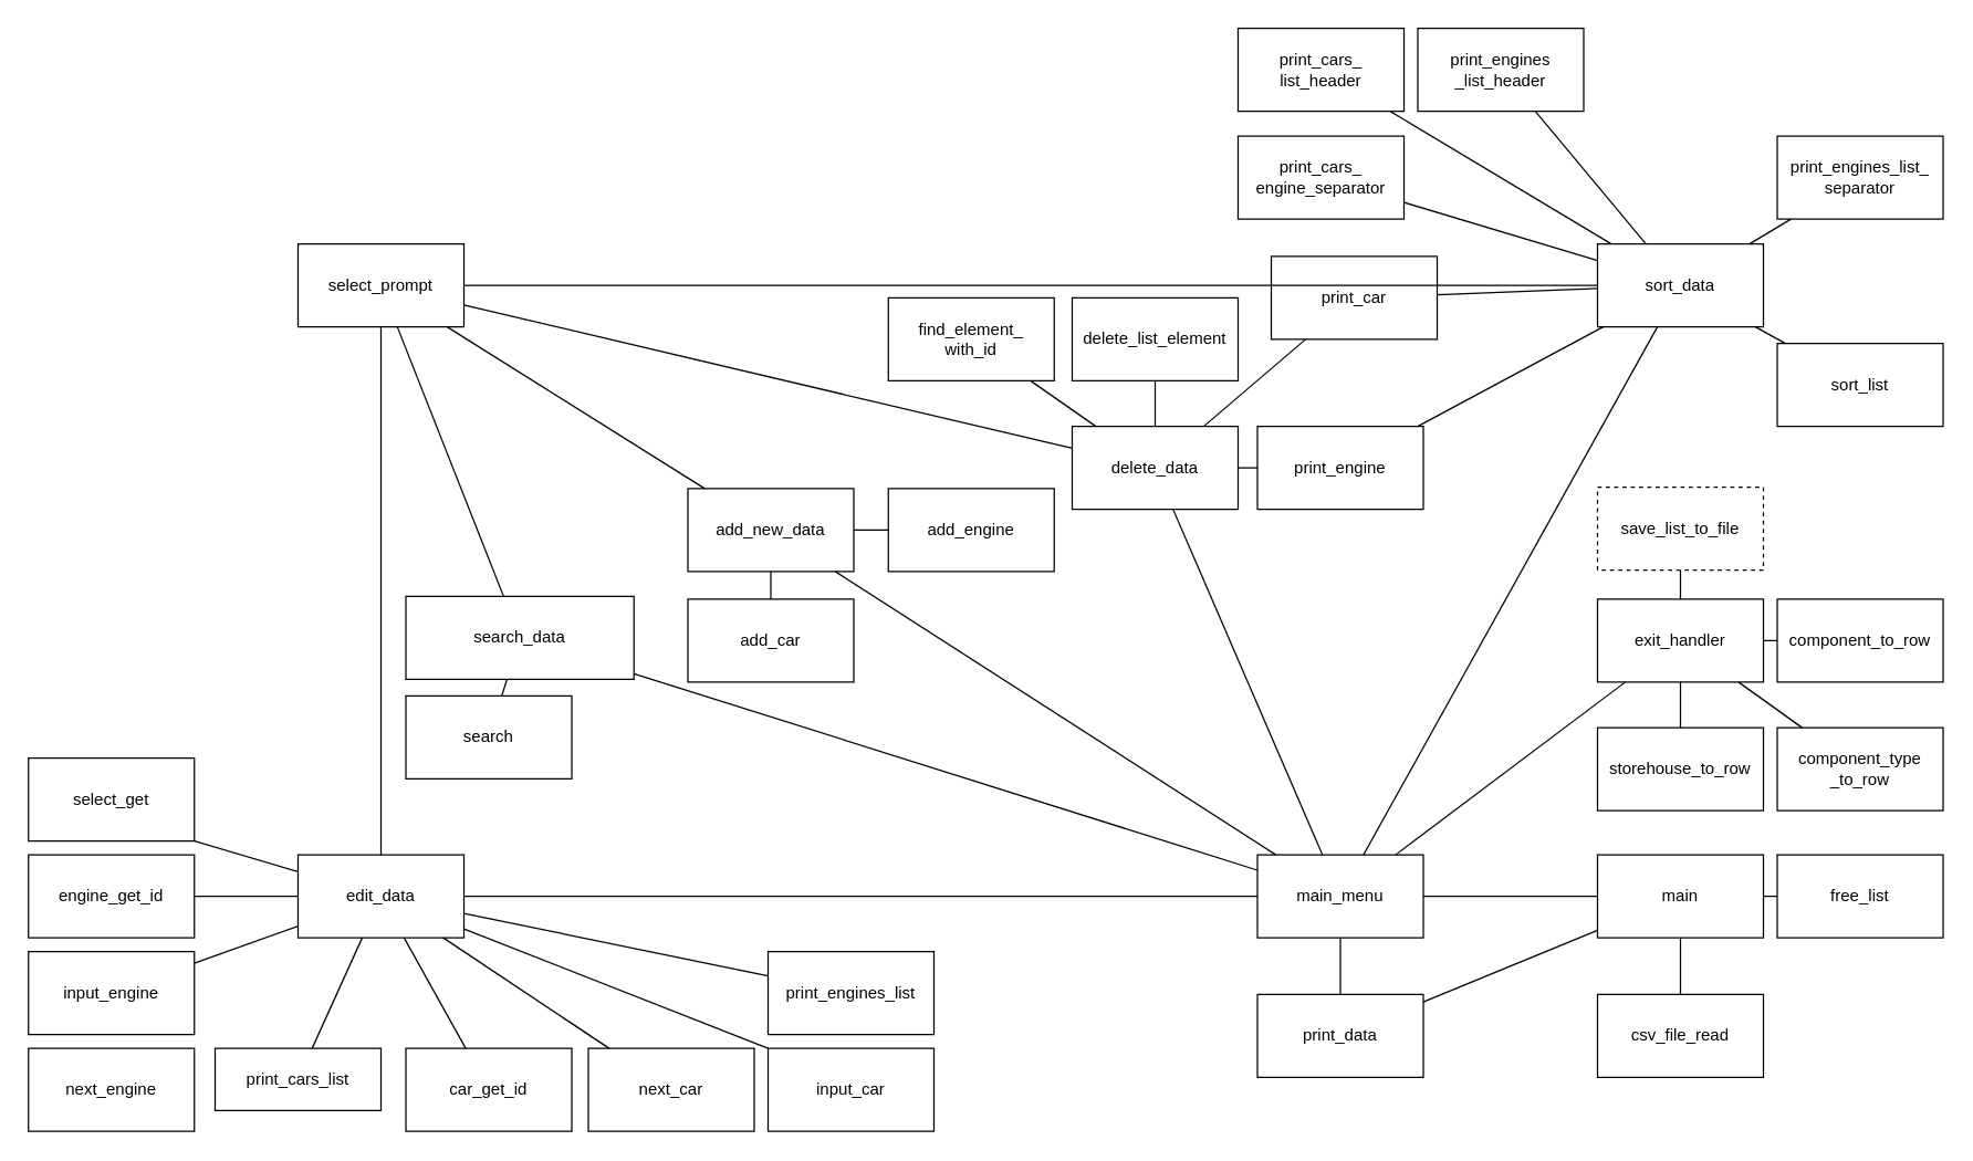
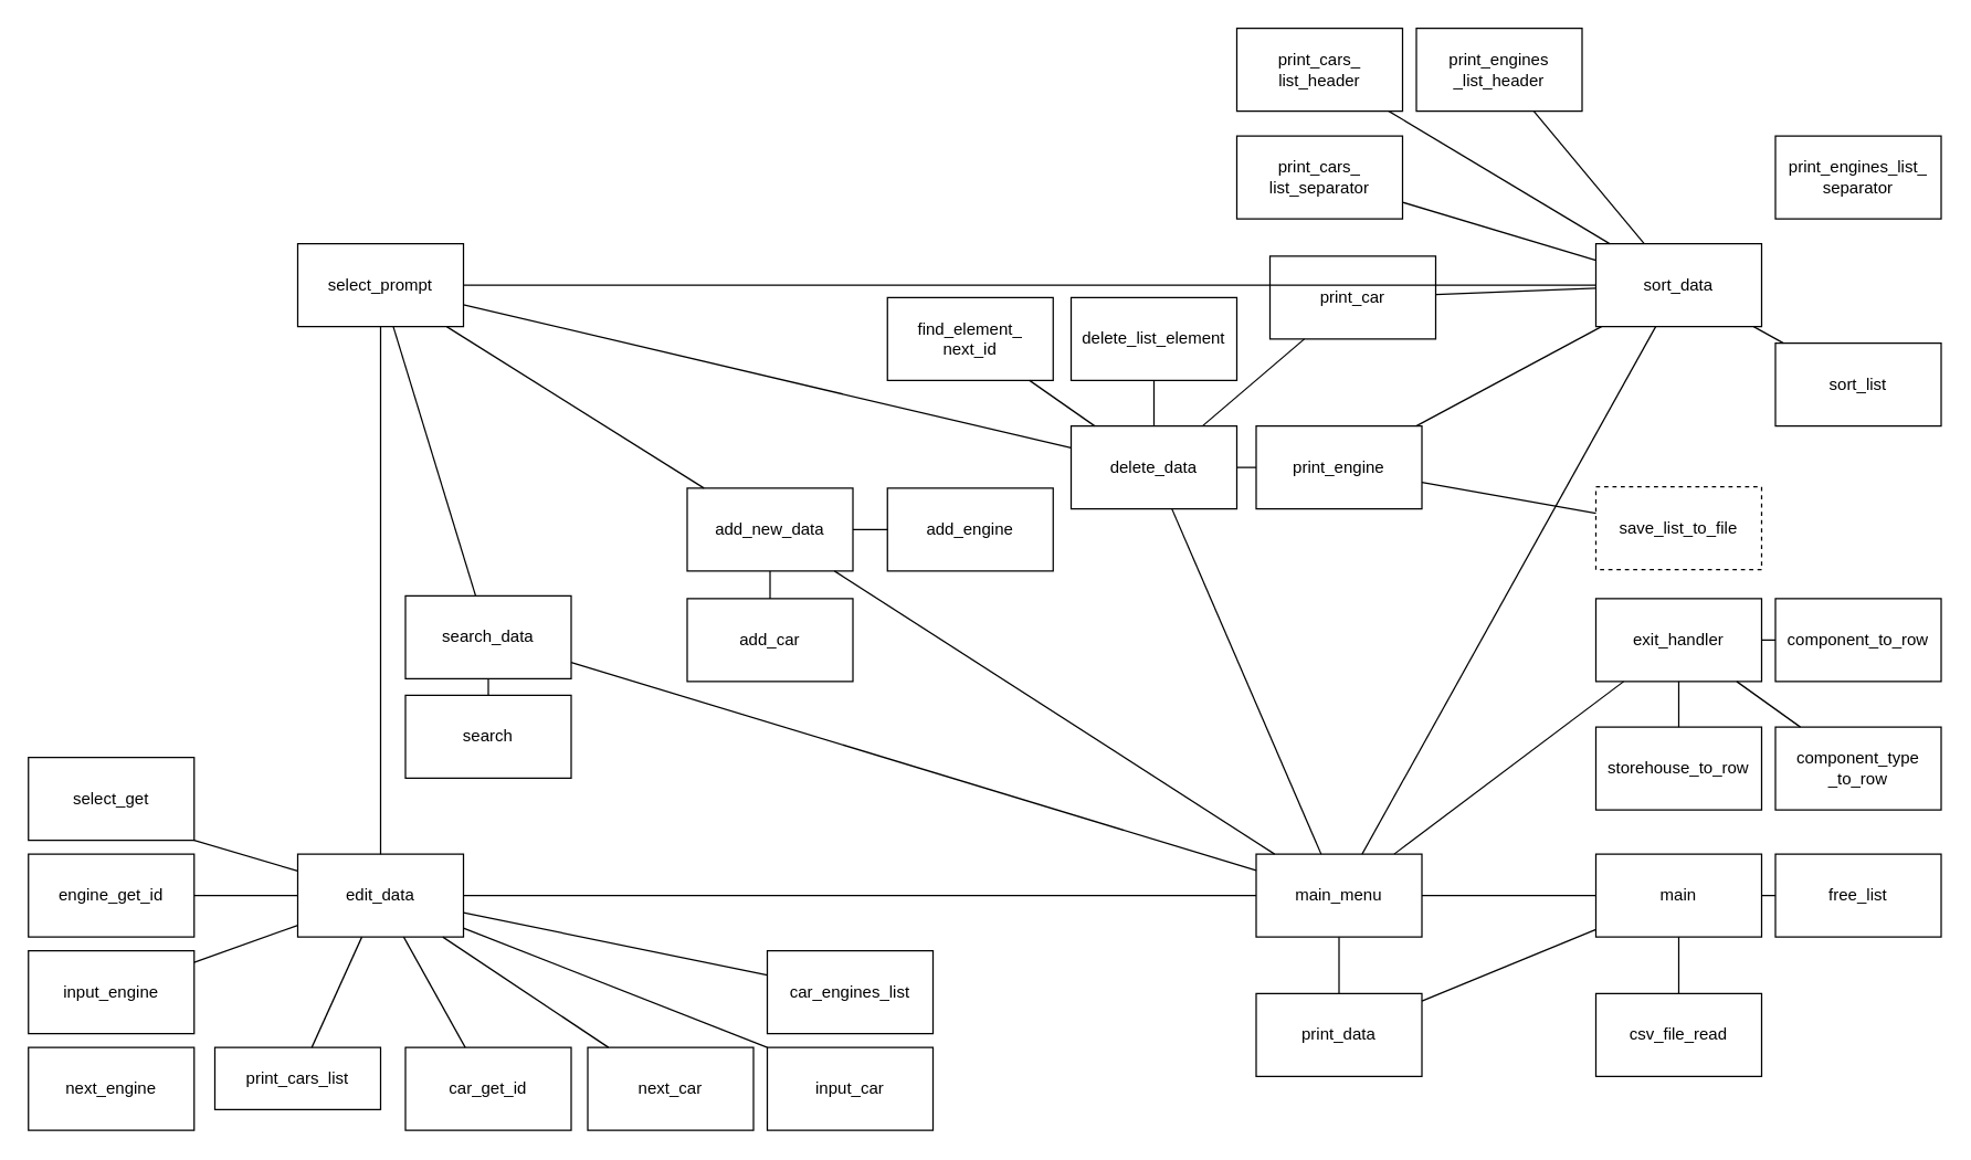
- <mxCell id="68" value="print_cars_&lt;br&gt;engine_separator" style="rounded=0;whiteSpace=wrap;html=1;flipV=0;" parent="1" vertex="1"><mxGeometry x="895" y="98" width="120" height="60" as="geometry" /></mxCell>
+ <mxCell id="68" value="print_cars_&lt;br&gt;list_separator" style="rounded=0;whiteSpace=wrap;html=1;flipV=0;" parent="1" vertex="1"><mxGeometry x="895" y="98" width="120" height="60" as="geometry" /></mxCell>
- <mxCell id="73" value="" style="endArrow=none;html=1;rounded=0;" parent="1" source="19" target="69" edge="1"><mxGeometry width="50" height="50" relative="1" as="geometry"><mxPoint x="1055" y="256" as="sourcePoint" /><mxPoint x="1105" y="206" as="targetPoint" /></mxGeometry></mxCell>
- <mxCell id="48" value="find_element_&lt;br&gt;with_id" style="rounded=0;whiteSpace=wrap;html=1;flipV=0;" parent="1" vertex="1"><mxGeometry x="642" y="215" width="120" height="60" as="geometry" /></mxCell>
+ <mxCell id="48" value="find_element_&lt;br&gt;next_id" style="rounded=0;whiteSpace=wrap;html=1;flipV=0;" parent="1" vertex="1"><mxGeometry x="642" y="215" width="120" height="60" as="geometry" /></mxCell>
- <mxCell id="63" value="" style="endArrow=none;html=1;rounded=0;" parent="1" source="62" target="21" edge="1"><mxGeometry width="50" height="50" relative="1" as="geometry"><mxPoint x="1385" y="963" as="sourcePoint" /><mxPoint x="1435" y="913" as="targetPoint" /></mxGeometry></mxCell>
+ <mxCell id="63" value="" style="endArrow=none;html=1;rounded=0;" parent="1" source="62" target="51" edge="1"><mxGeometry width="50" height="50" relative="1" as="geometry"><mxPoint x="1385" y="963" as="sourcePoint" /><mxPoint x="1435" y="913" as="targetPoint" /></mxGeometry></mxCell>
- <mxCell id="17" value="search_data" style="rounded=0;whiteSpace=wrap;html=1;flipV=0;" parent="1" vertex="1"><mxGeometry x="293" y="431" width="165" height="60" as="geometry" /></mxCell>
+ <mxCell id="17" value="search_data" style="rounded=0;whiteSpace=wrap;html=1;flipV=0;" parent="1" vertex="1"><mxGeometry x="293" y="431" width="120" height="60" as="geometry" /></mxCell>
- <mxCell id="36" value="print_engines_list" style="rounded=0;whiteSpace=wrap;html=1;flipV=0;" parent="1" vertex="1"><mxGeometry x="555" y="688" width="120" height="60" as="geometry" /></mxCell>
+ <mxCell id="36" value="car_engines_list" style="rounded=0;whiteSpace=wrap;html=1;flipV=0;" parent="1" vertex="1"><mxGeometry x="555" y="688" width="120" height="60" as="geometry" /></mxCell>
